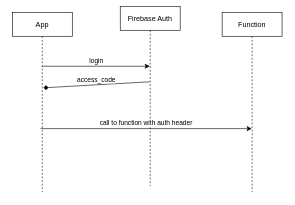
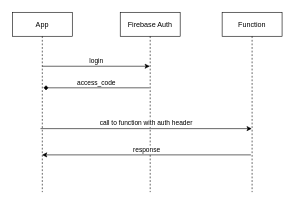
- <mxCell id="3" value="Firebase Auth" style="shape=umlLifeline;perimeter=lifelinePerimeter;container=1;collapsible=0;recursiveResize=0;rounded=0;shadow=0;strokeWidth=1;" parent="1" vertex="1"><mxGeometry x="200" y="10" width="100" height="300" as="geometry" /></mxCell>
+ <mxCell id="3" value="Firebase Auth" style="shape=umlLifeline;perimeter=lifelinePerimeter;container=1;collapsible=0;recursiveResize=0;rounded=0;shadow=0;strokeWidth=1;" parent="1" vertex="1"><mxGeometry x="200" y="20" width="100" height="300" as="geometry" /></mxCell>
+ <mxCell id="8" value="response" style="endArrow=classic;html=1;verticalAlign=bottom;labelPosition=center;verticalLabelPosition=top;align=center;exitX=0.48;exitY=0.793;exitDx=0;exitDy=0;exitPerimeter=0;" edge="1" parent="1" source="4" target="2"><mxGeometry width="50" height="50" relative="1" as="geometry"><mxPoint x="259" y="156" as="sourcePoint" /><mxPoint x="82" y="156" as="targetPoint" /></mxGeometry></mxCell>
